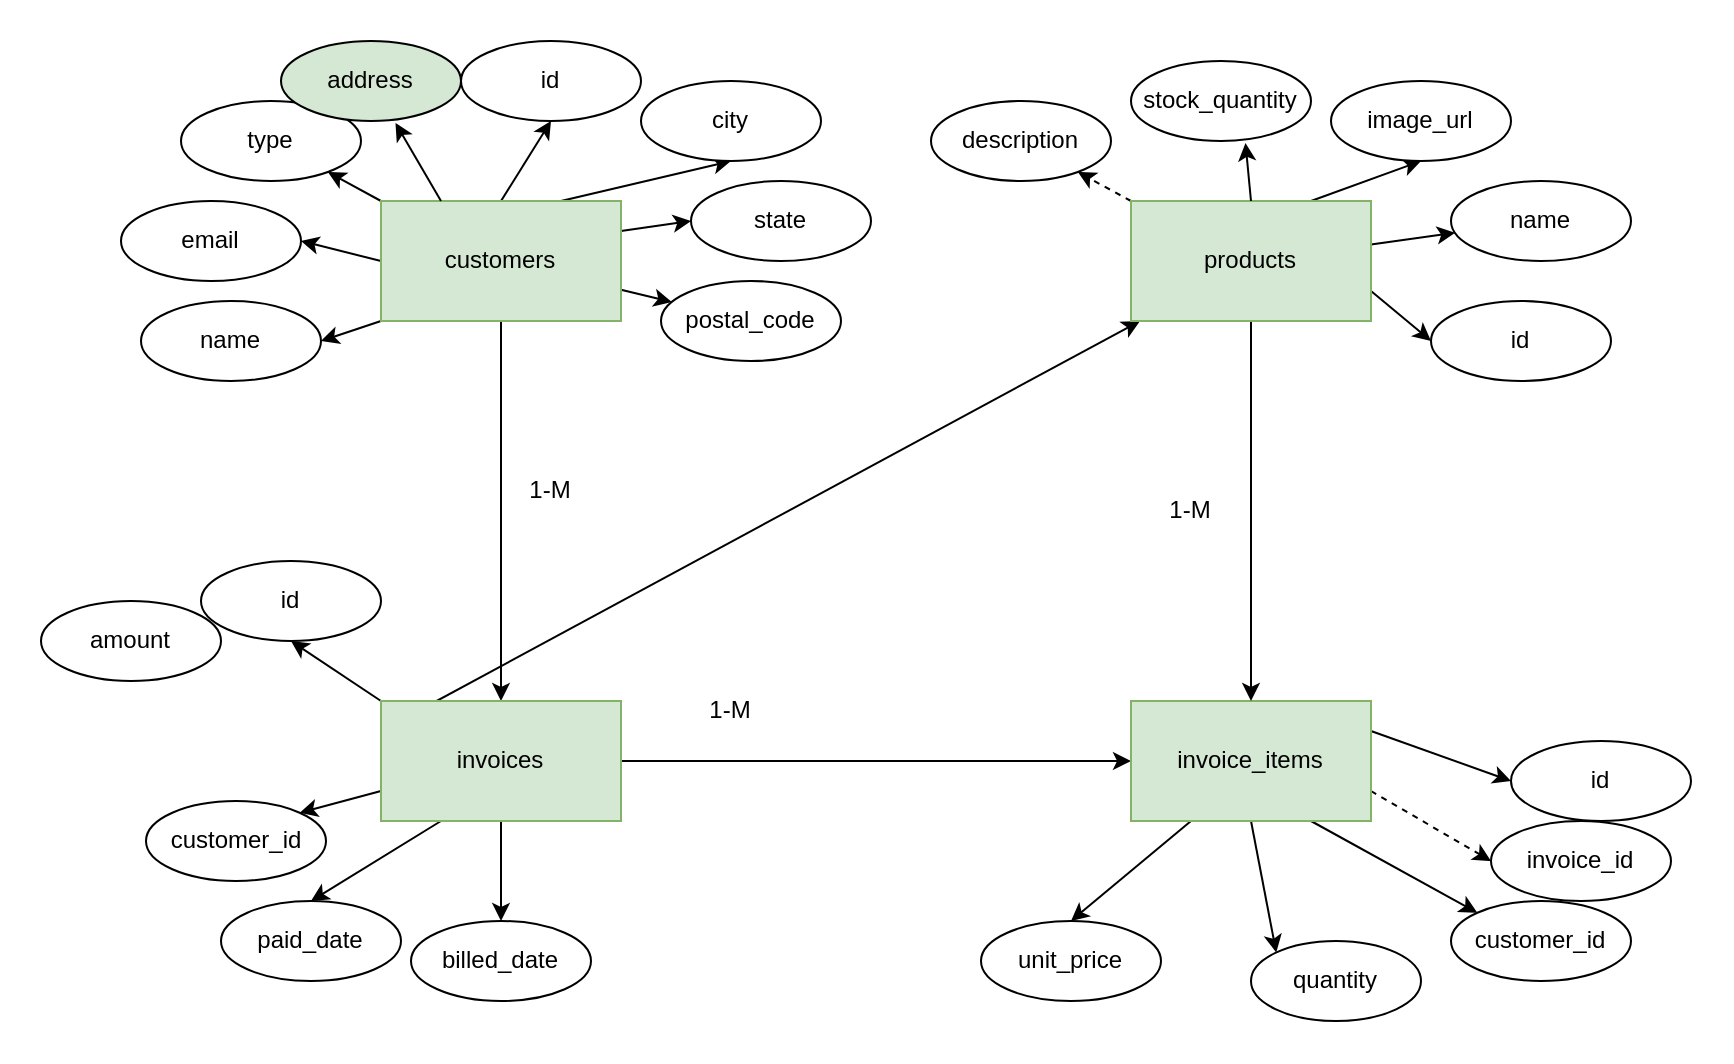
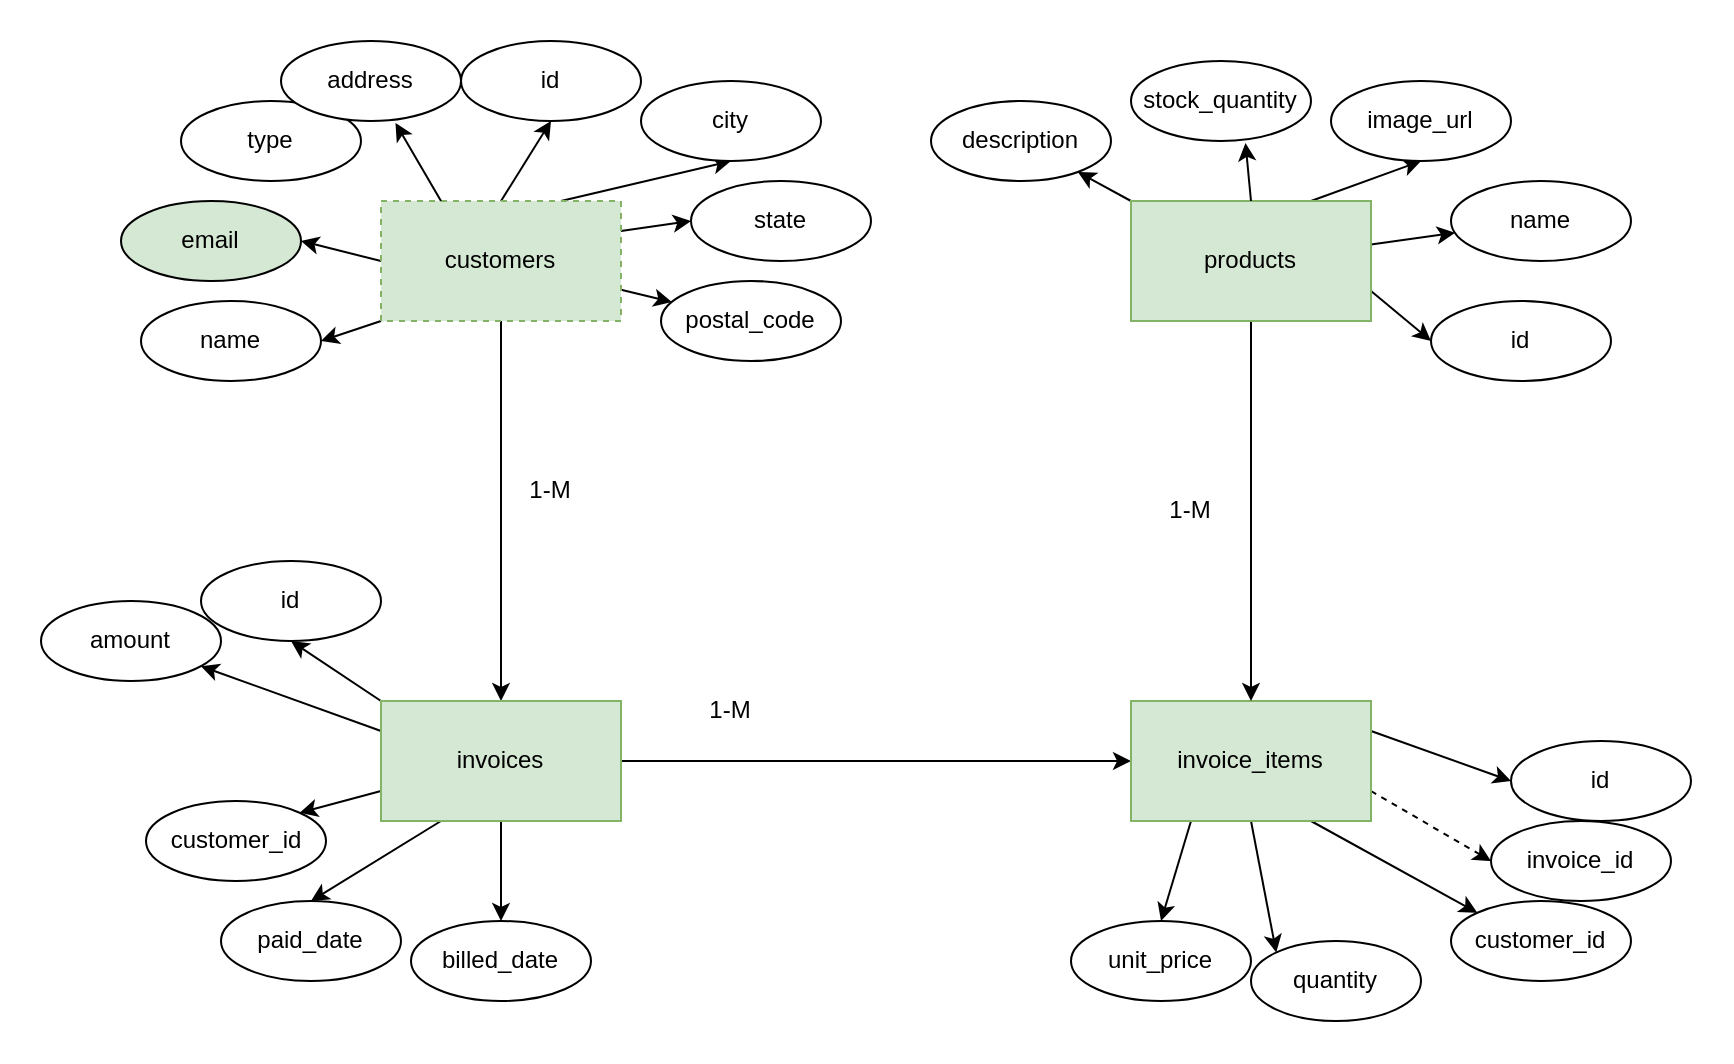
- <mxCell id="14" value="address" style="ellipse;whiteSpace=wrap;html=1;fillColor=#d5e8d4;" vertex="1" parent="1"><mxGeometry x="140" y="20" width="90" height="40" as="geometry" /></mxCell>
+ <mxCell id="14" value="address" style="ellipse;whiteSpace=wrap;html=1;" vertex="1" parent="1"><mxGeometry x="140" y="20" width="90" height="40" as="geometry" /></mxCell>
- <mxCell id="42" style="edgeStyle=none;html=1;exitX=0;exitY=0;exitDx=0;exitDy=0;dashed=1;" edge="1" parent="1" source="47" target="48"><mxGeometry relative="1" as="geometry" /></mxCell>
+ <mxCell id="42" style="edgeStyle=none;html=1;exitX=0;exitY=0;exitDx=0;exitDy=0;" edge="1" parent="1" source="47" target="48"><mxGeometry relative="1" as="geometry" /></mxCell>
- <mxCell id="4" style="edgeStyle=none;html=1;exitX=0;exitY=0;exitDx=0;exitDy=0;" edge="1" parent="1" source="10" target="13"><mxGeometry relative="1" as="geometry" /></mxCell>
- <mxCell id="12" value="email" style="ellipse;whiteSpace=wrap;html=1;" vertex="1" parent="1"><mxGeometry x="60" y="100" width="90" height="40" as="geometry" /></mxCell>
+ <mxCell id="12" value="email" style="ellipse;whiteSpace=wrap;html=1;fillColor=#d5e8d4;" vertex="1" parent="1"><mxGeometry x="60" y="100" width="90" height="40" as="geometry" /></mxCell>
- <mxCell id="10" value="customers" style="rounded=0;whiteSpace=wrap;html=1;fillColor=#d5e8d4;strokeColor=#82b366;" vertex="1" parent="1"><mxGeometry x="190" y="100" width="120" height="60" as="geometry" /></mxCell>
+ <mxCell id="10" value="customers" style="rounded=0;whiteSpace=wrap;html=1;fillColor=#d5e8d4;strokeColor=#82b366;dashed=1;" vertex="1" parent="1"><mxGeometry x="190" y="100" width="120" height="60" as="geometry" /></mxCell>
- <mxCell id="19" style="edgeStyle=none;html=1;exitX=0;exitY=0.25;exitDx=0;exitDy=0;" edge="1" parent="1" source="25" target="47"><mxGeometry relative="1" as="geometry" /></mxCell>
+ <mxCell id="19" style="edgeStyle=none;html=1;exitX=0;exitY=0.25;exitDx=0;exitDy=0;" edge="1" parent="1" source="25" target="27"><mxGeometry relative="1" as="geometry" /></mxCell>
- <mxCell id="39" value="unit_price" style="ellipse;whiteSpace=wrap;html=1;" vertex="1" parent="1"><mxGeometry x="490" y="460" width="90" height="40" as="geometry" /></mxCell>
+ <mxCell id="39" value="unit_price" style="ellipse;whiteSpace=wrap;html=1;" vertex="1" parent="1"><mxGeometry x="535" y="460" width="90" height="40" as="geometry" /></mxCell>
